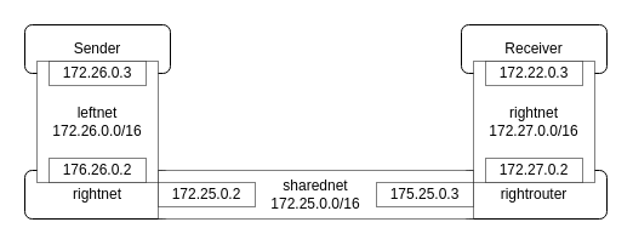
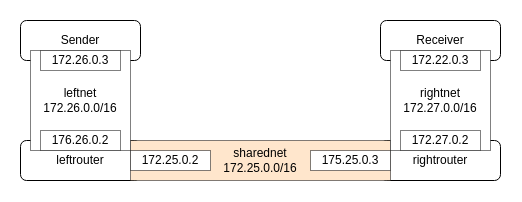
- <mxCell id="3" value="rightnet" style="rounded=1;whiteSpace=wrap;html=1;" vertex="1" parent="1"><mxGeometry x="20" y="140" width="120" height="40" as="geometry" /></mxCell>
+ <mxCell id="3" value="leftrouter" style="rounded=1;whiteSpace=wrap;html=1;" vertex="1" parent="1"><mxGeometry x="20" y="140" width="120" height="40" as="geometry" /></mxCell>
- <mxCell id="4" value="&lt;div&gt;sharednet&lt;/div&gt;&lt;div&gt;172.25.0.0/16&lt;br&gt;&lt;/div&gt;" style="rounded=0;whiteSpace=wrap;html=1;dashed=1;dashPattern=1 1;strokeColor=default;" vertex="1" parent="1"><mxGeometry x="130" y="140" width="260" height="40" as="geometry" /></mxCell>
+ <mxCell id="4" value="&lt;div&gt;sharednet&lt;/div&gt;&lt;div&gt;172.25.0.0/16&lt;br&gt;&lt;/div&gt;" style="rounded=0;whiteSpace=wrap;html=1;dashed=1;dashPattern=1 1;strokeColor=default;fillColor=#ffe6cc;" vertex="1" parent="1"><mxGeometry x="130" y="140" width="260" height="40" as="geometry" /></mxCell>
